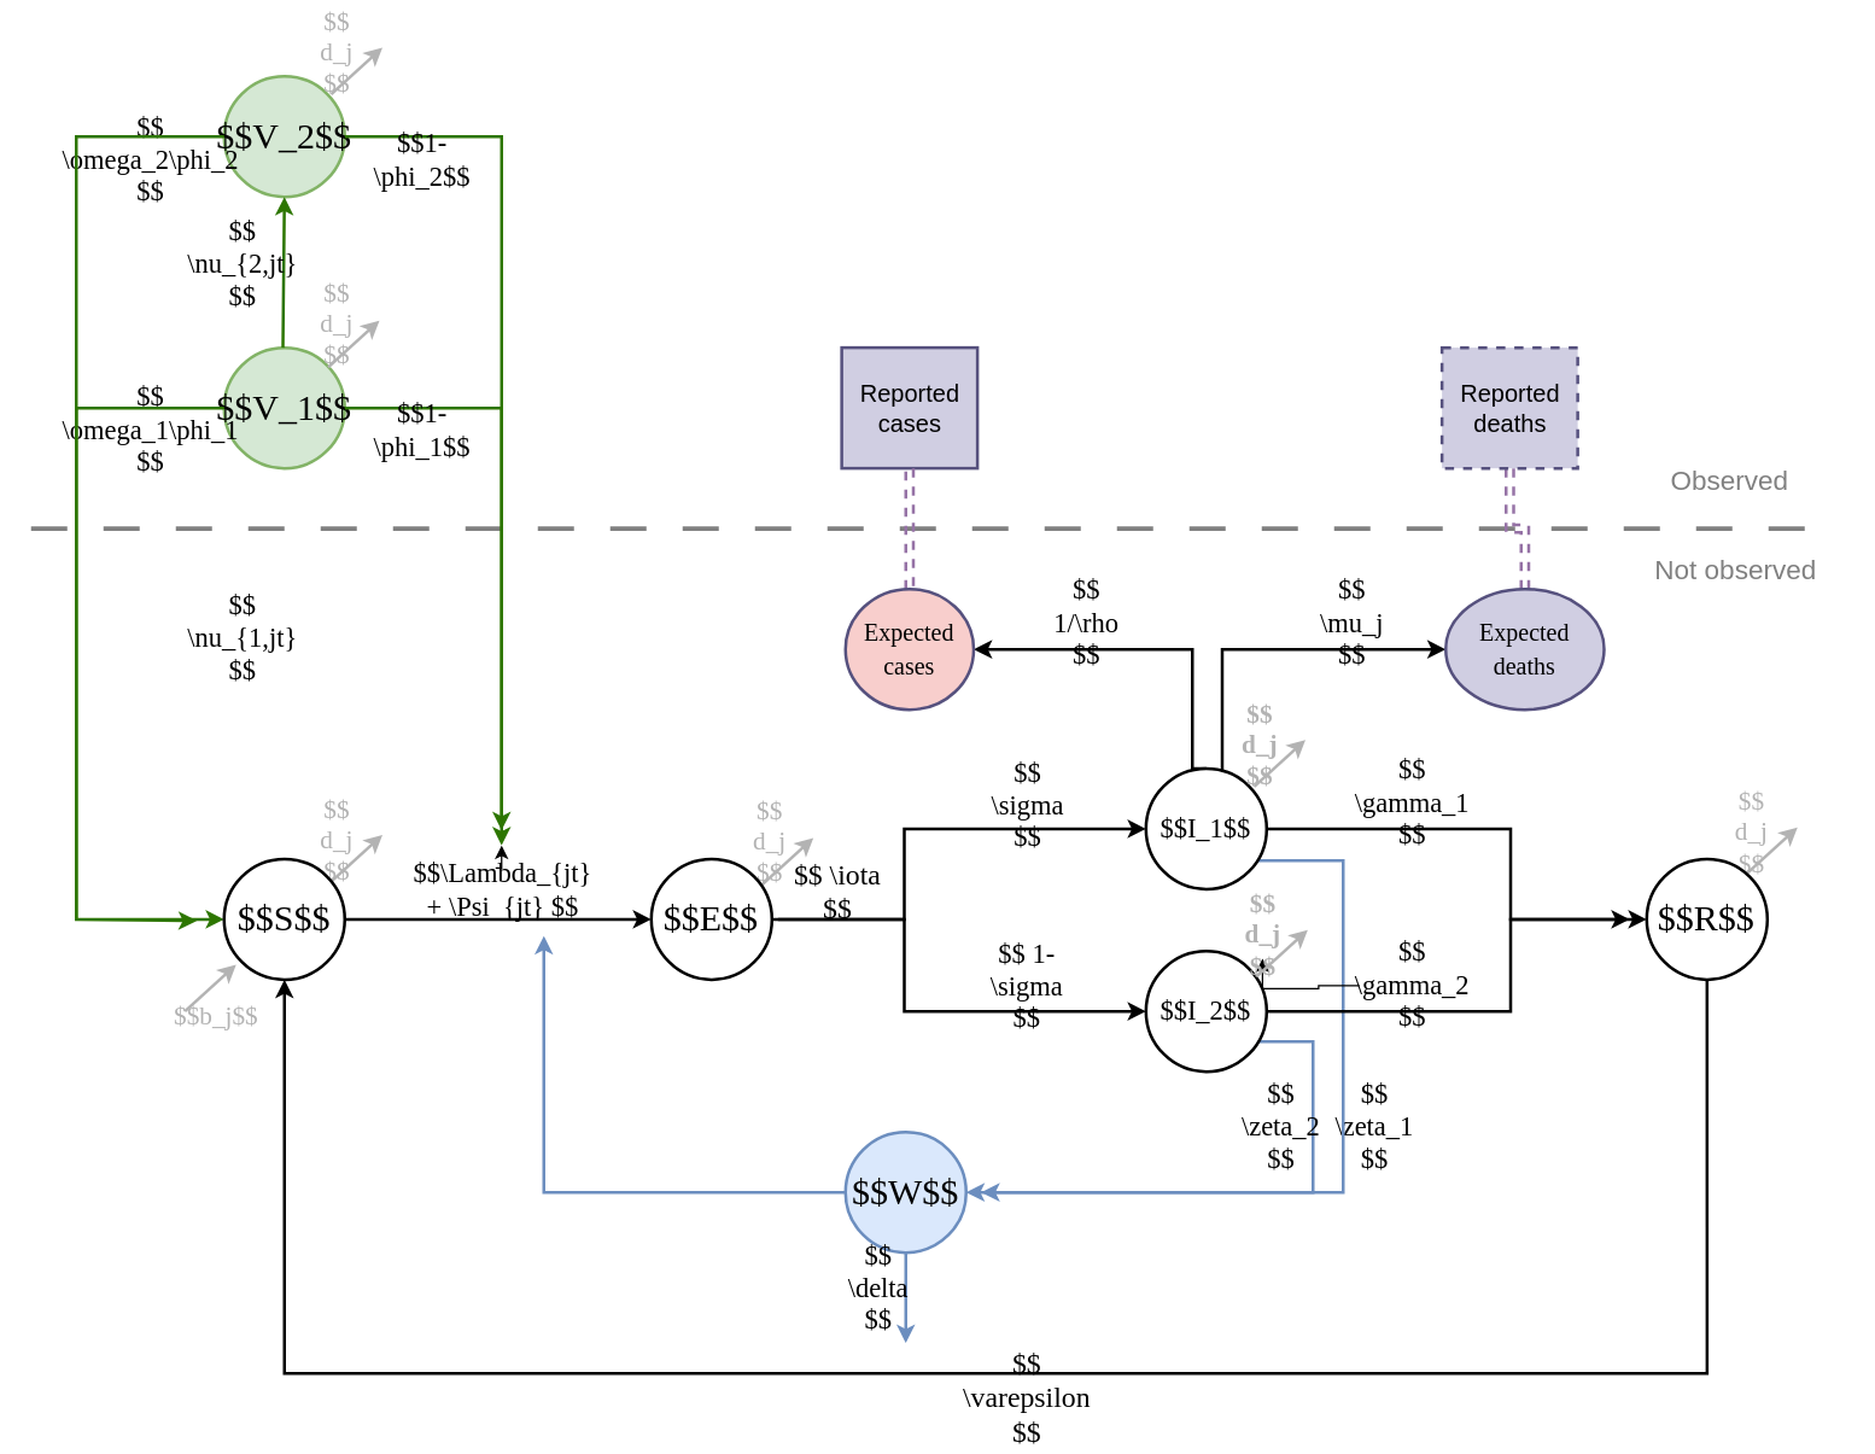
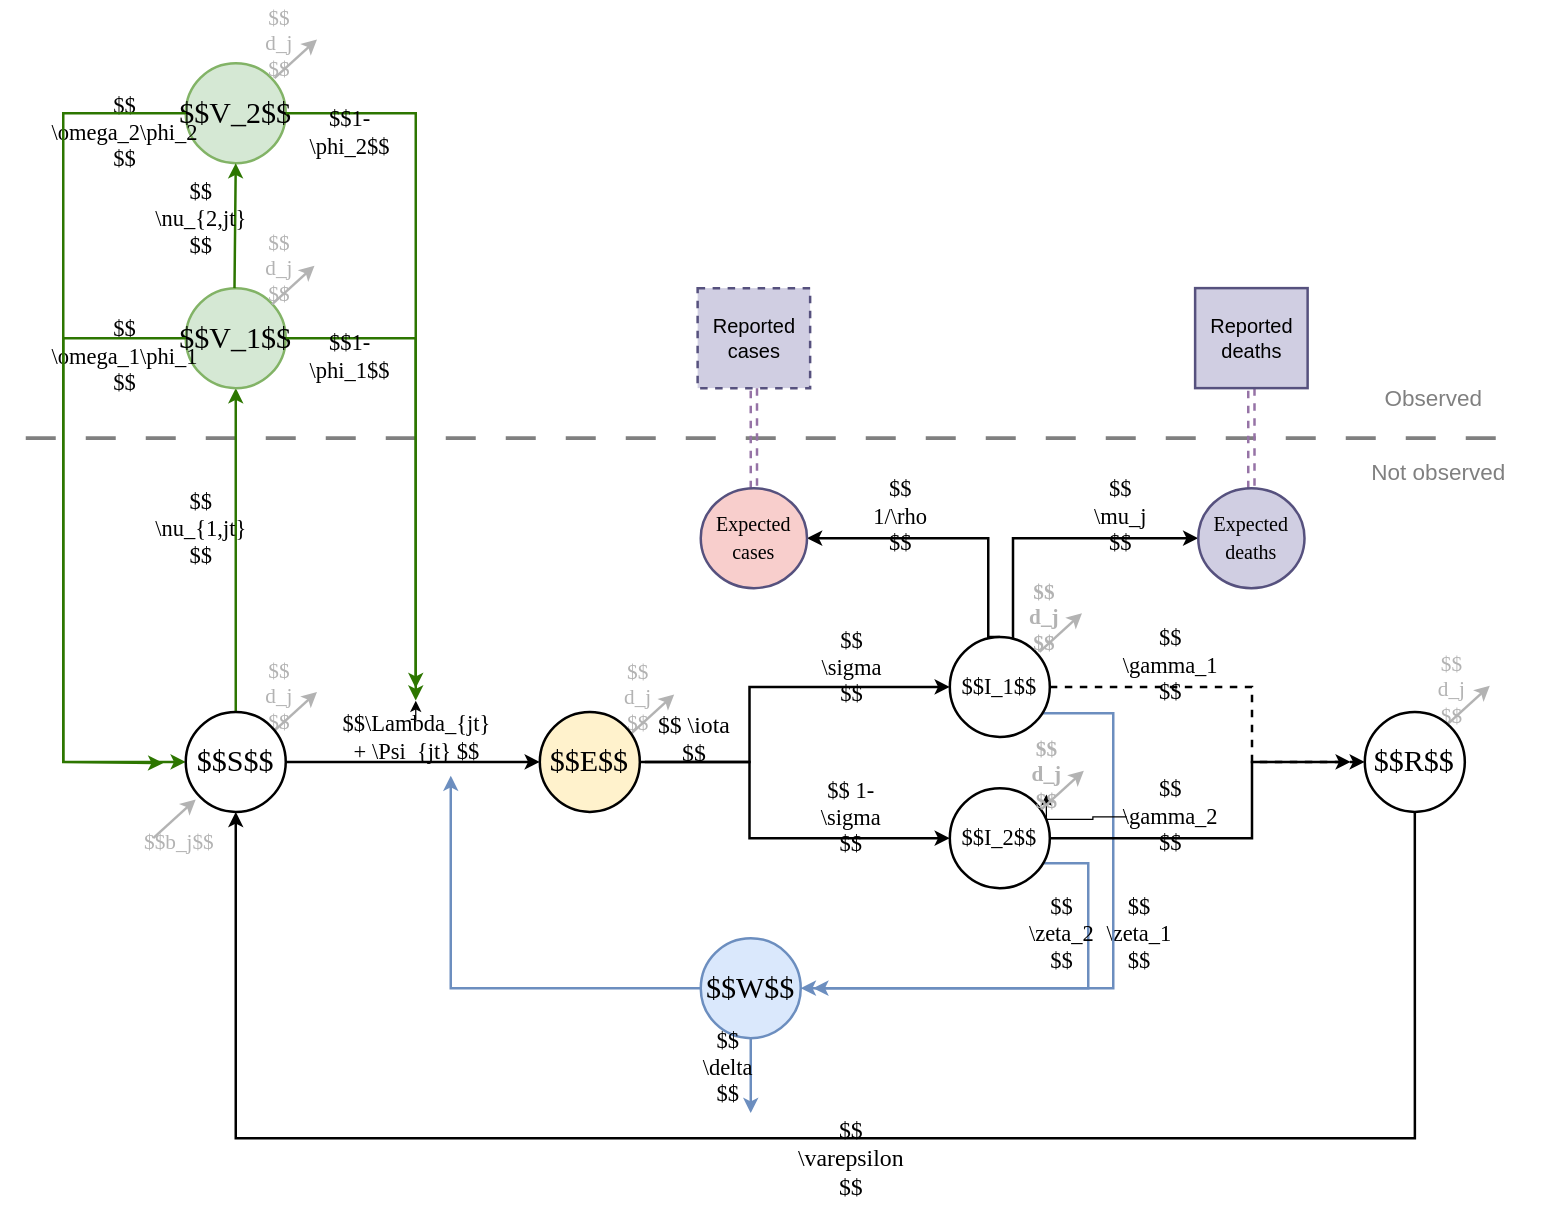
- <mxCell id="22" value="Reported cases" style="whiteSpace=wrap;html=1;fillColor=#d0cee2;strokeColor=#56517e;strokeWidth=2;fontSize=16;fontColor=#000000;" parent="1" vertex="1"><mxGeometry x="557.5" y="230" width="90" height="80" as="geometry" /></mxCell>
+ <mxCell id="22" value="Reported cases" style="whiteSpace=wrap;html=1;fillColor=#d0cee2;strokeColor=#56517e;strokeWidth=2;fontSize=16;fontColor=#000000;dashed=1;" parent="1" vertex="1"><mxGeometry x="557.5" y="230" width="90" height="80" as="geometry" /></mxCell>
- <mxCell id="23" value="Reported deaths" style="whiteSpace=wrap;html=1;fillColor=#d0cee2;strokeColor=#56517e;strokeWidth=2;fontSize=16;fontColor=#000000;dashed=1;" parent="1" vertex="1"><mxGeometry x="955.5" y="230" width="90" height="80" as="geometry" /></mxCell>
+ <mxCell id="23" value="Reported deaths" style="whiteSpace=wrap;html=1;fillColor=#d0cee2;strokeColor=#56517e;strokeWidth=2;fontSize=16;fontColor=#000000;" parent="1" vertex="1"><mxGeometry x="955.5" y="230" width="90" height="80" as="geometry" /></mxCell>
- <mxCell id="33" value="&lt;div style=&quot;&quot;&gt;&lt;font style=&quot;font-size: 16px;&quot;&gt;Expected&lt;/font&gt;&lt;/div&gt;&lt;div style=&quot;&quot;&gt;&lt;font style=&quot;font-size: 16px;&quot;&gt;deaths&lt;/font&gt;&lt;/div&gt;" style="ellipse;whiteSpace=wrap;html=1;fontSize=18;fontFamily=Verdana;fillColor=#d0cee2;strokeColor=#56517e;strokeWidth=2;fontColor=#000000;" parent="1" vertex="1"><mxGeometry x="958" y="390" width="105" height="80" as="geometry" /></mxCell>
+ <mxCell id="33" value="&lt;div style=&quot;&quot;&gt;&lt;font style=&quot;font-size: 16px;&quot;&gt;Expected&lt;/font&gt;&lt;/div&gt;&lt;div style=&quot;&quot;&gt;&lt;font style=&quot;font-size: 16px;&quot;&gt;deaths&lt;/font&gt;&lt;/div&gt;" style="ellipse;whiteSpace=wrap;html=1;fontSize=18;fontFamily=Verdana;fillColor=#d0cee2;strokeColor=#56517e;strokeWidth=2;fontColor=#000000;" parent="1" vertex="1"><mxGeometry x="958" y="390" width="85" height="80" as="geometry" /></mxCell>
+ <mxCell id="5" style="edgeStyle=orthogonalEdgeStyle;rounded=0;orthogonalLoop=1;jettySize=auto;html=1;entryX=0.5;entryY=1;entryDx=0;entryDy=0;fillColor=#60a917;strokeColor=#2D7600;strokeWidth=2;" parent="1" source="60" target="7" edge="1"><mxGeometry relative="1" as="geometry" /></mxCell>
- <mxCell id="50" style="edgeStyle=orthogonalEdgeStyle;rounded=0;orthogonalLoop=1;jettySize=auto;html=1;exitX=1;exitY=0.5;exitDx=0;exitDy=0;strokeWidth=2;strokeColor=#000000;entryX=0;entryY=0.5;entryDx=0;entryDy=0;" parent="1" source="64" target="61" edge="1"><mxGeometry relative="1" as="geometry"><mxPoint x="855.75" y="560" as="sourcePoint" /><mxPoint x="1061.25" y="630" as="targetPoint" /><Array as="points"><mxPoint x="1001" y="549" /><mxPoint x="1001" y="609" /></Array></mxGeometry></mxCell>
+ <mxCell id="50" style="edgeStyle=orthogonalEdgeStyle;rounded=0;orthogonalLoop=1;jettySize=auto;html=1;exitX=1;exitY=0.5;exitDx=0;exitDy=0;strokeWidth=2;strokeColor=#000000;entryX=0;entryY=0.5;entryDx=0;entryDy=0;dashed=1;" parent="1" source="64" target="61" edge="1"><mxGeometry relative="1" as="geometry"><mxPoint x="855.75" y="560" as="sourcePoint" /><mxPoint x="1061.25" y="630" as="targetPoint" /><Array as="points"><mxPoint x="1001" y="549" /><mxPoint x="1001" y="609" /></Array></mxGeometry></mxCell>
- <mxCell id="63" value="$$E$$" style="ellipse;whiteSpace=wrap;html=1;aspect=fixed;fontSize=24;fontFamily=Verdana;fillColor=#FFFFFF;strokeColor=#000000;fontColor=#000000;strokeWidth=2;" parent="1" vertex="1"><mxGeometry x="431.25" y="569" width="80" height="80" as="geometry" /></mxCell>
+ <mxCell id="63" value="$$E$$" style="ellipse;whiteSpace=wrap;html=1;aspect=fixed;fontSize=24;fontFamily=Verdana;fillColor=#fff2cc;strokeColor=#000000;fontColor=#000000;strokeWidth=2;" parent="1" vertex="1"><mxGeometry x="431.25" y="569" width="80" height="80" as="geometry" /></mxCell>
